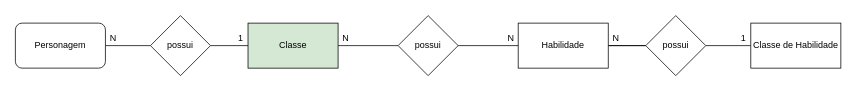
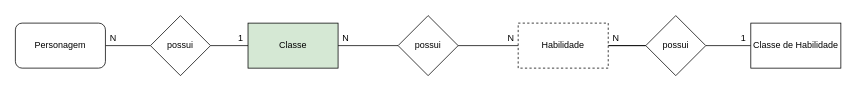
- <mxCell id="6" value="Habilidade" style="rounded=0;whiteSpace=wrap;html=1;" parent="1" vertex="1"><mxGeometry x="690" y="30" width="120" height="60" as="geometry" /></mxCell>
+ <mxCell id="6" value="Habilidade" style="rounded=0;whiteSpace=wrap;html=1;dashed=1;" parent="1" vertex="1"><mxGeometry x="690" y="30" width="120" height="60" as="geometry" /></mxCell>
